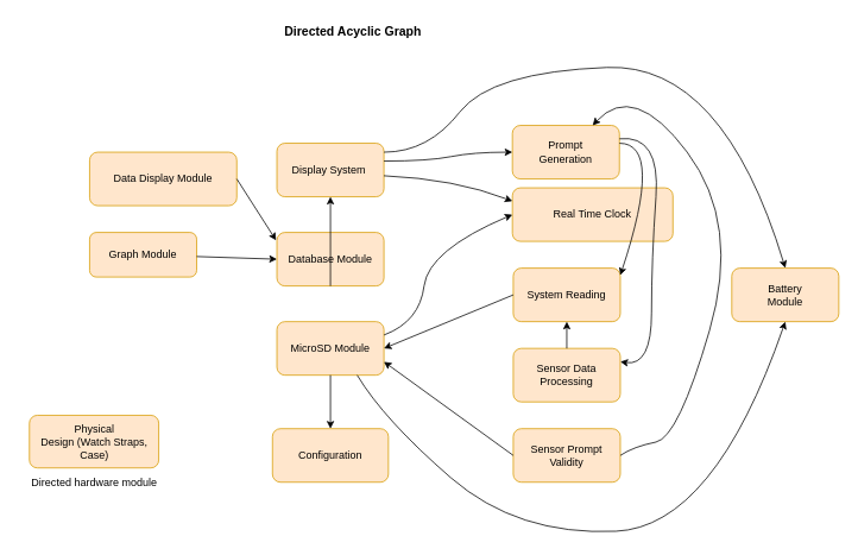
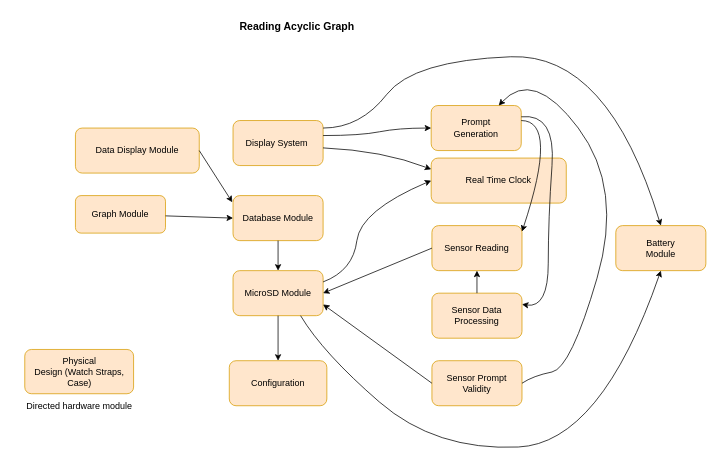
- <mxCell id="11" value="&lt;font style=&quot;font-size: 14px;&quot;&gt;&lt;b&gt;Directed Acyclic Graph&lt;/b&gt;&lt;/font&gt;" style="text;html=1;align=center;verticalAlign=middle;resizable=0;points=[];autosize=1;strokeColor=none;fillColor=none;" parent="1" vertex="1"><mxGeometry x="305" y="20" width="180" height="30" as="geometry" /></mxCell>
+ <mxCell id="11" value="&lt;font style=&quot;font-size: 14px;&quot;&gt;&lt;b&gt;Reading Acyclic Graph&lt;/b&gt;&lt;/font&gt;" style="text;html=1;align=center;verticalAlign=middle;resizable=0;points=[];autosize=1;strokeColor=none;fillColor=none;" parent="1" vertex="1"><mxGeometry x="305" y="20" width="180" height="30" as="geometry" /></mxCell>
- <mxCell id="20" value="" style="endArrow=classic;html=1;rounded=0;exitX=0.5;exitY=1;exitDx=0;exitDy=0;" parent="1" source="4" target="5" edge="1"><mxGeometry width="50" height="50" relative="1" as="geometry"><mxPoint x="380" y="390" as="sourcePoint" /><mxPoint x="430" y="340" as="targetPoint" /></mxGeometry></mxCell>
+ <mxCell id="20" value="" style="endArrow=classic;html=1;rounded=0;exitX=0.5;exitY=1;exitDx=0;exitDy=0;entryX=0.5;entryY=0;entryDx=0;entryDy=0;" parent="1" source="4" target="16" edge="1"><mxGeometry width="50" height="50" relative="1" as="geometry"><mxPoint x="380" y="390" as="sourcePoint" /><mxPoint x="430" y="340" as="targetPoint" /></mxGeometry></mxCell>
- <mxCell id="3" value="System Reading" style="rounded=1;whiteSpace=wrap;html=1;fillColor=#ffe6cc;strokeColor=#d79b00;" parent="1" vertex="1"><mxGeometry x="575" y="300" width="120" height="60" as="geometry" /></mxCell>
+ <mxCell id="3" value="Sensor Reading" style="rounded=1;whiteSpace=wrap;html=1;fillColor=#ffe6cc;strokeColor=#d79b00;" parent="1" vertex="1"><mxGeometry x="575" y="300" width="120" height="60" as="geometry" /></mxCell>
